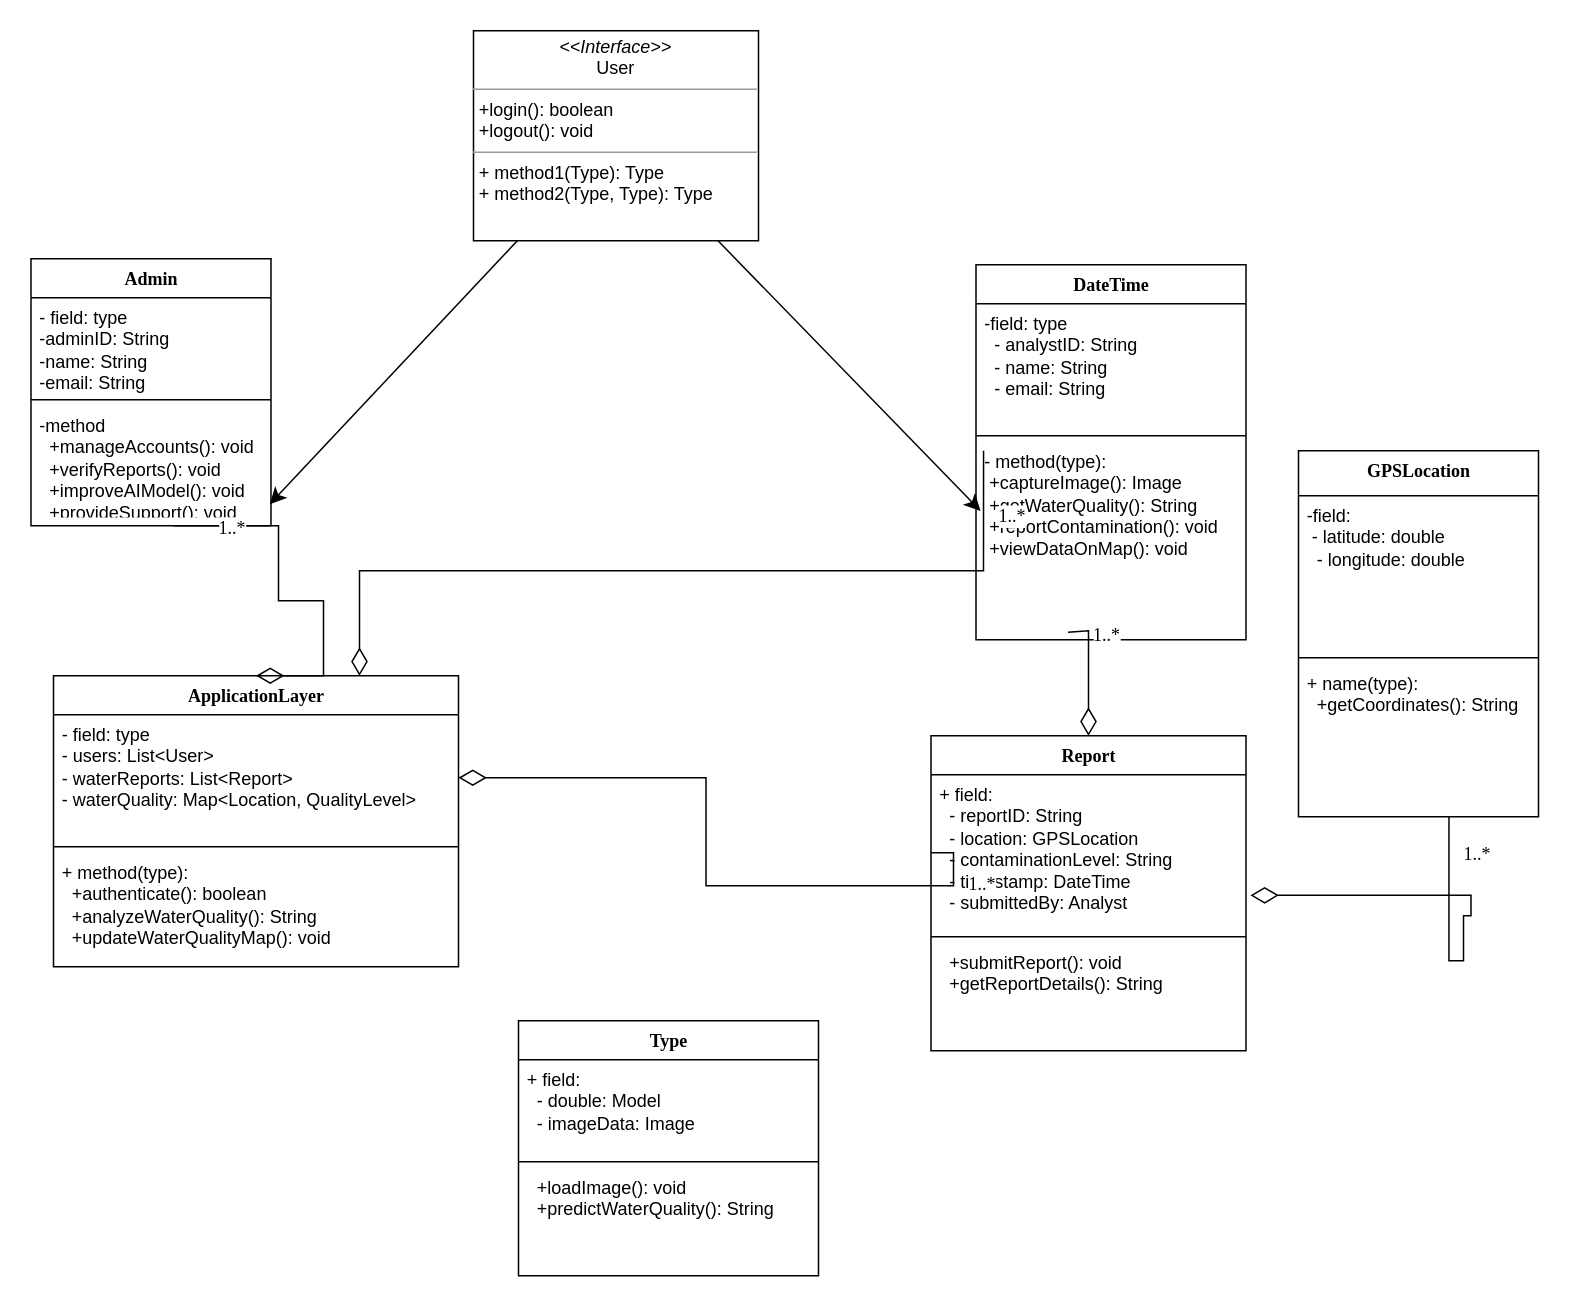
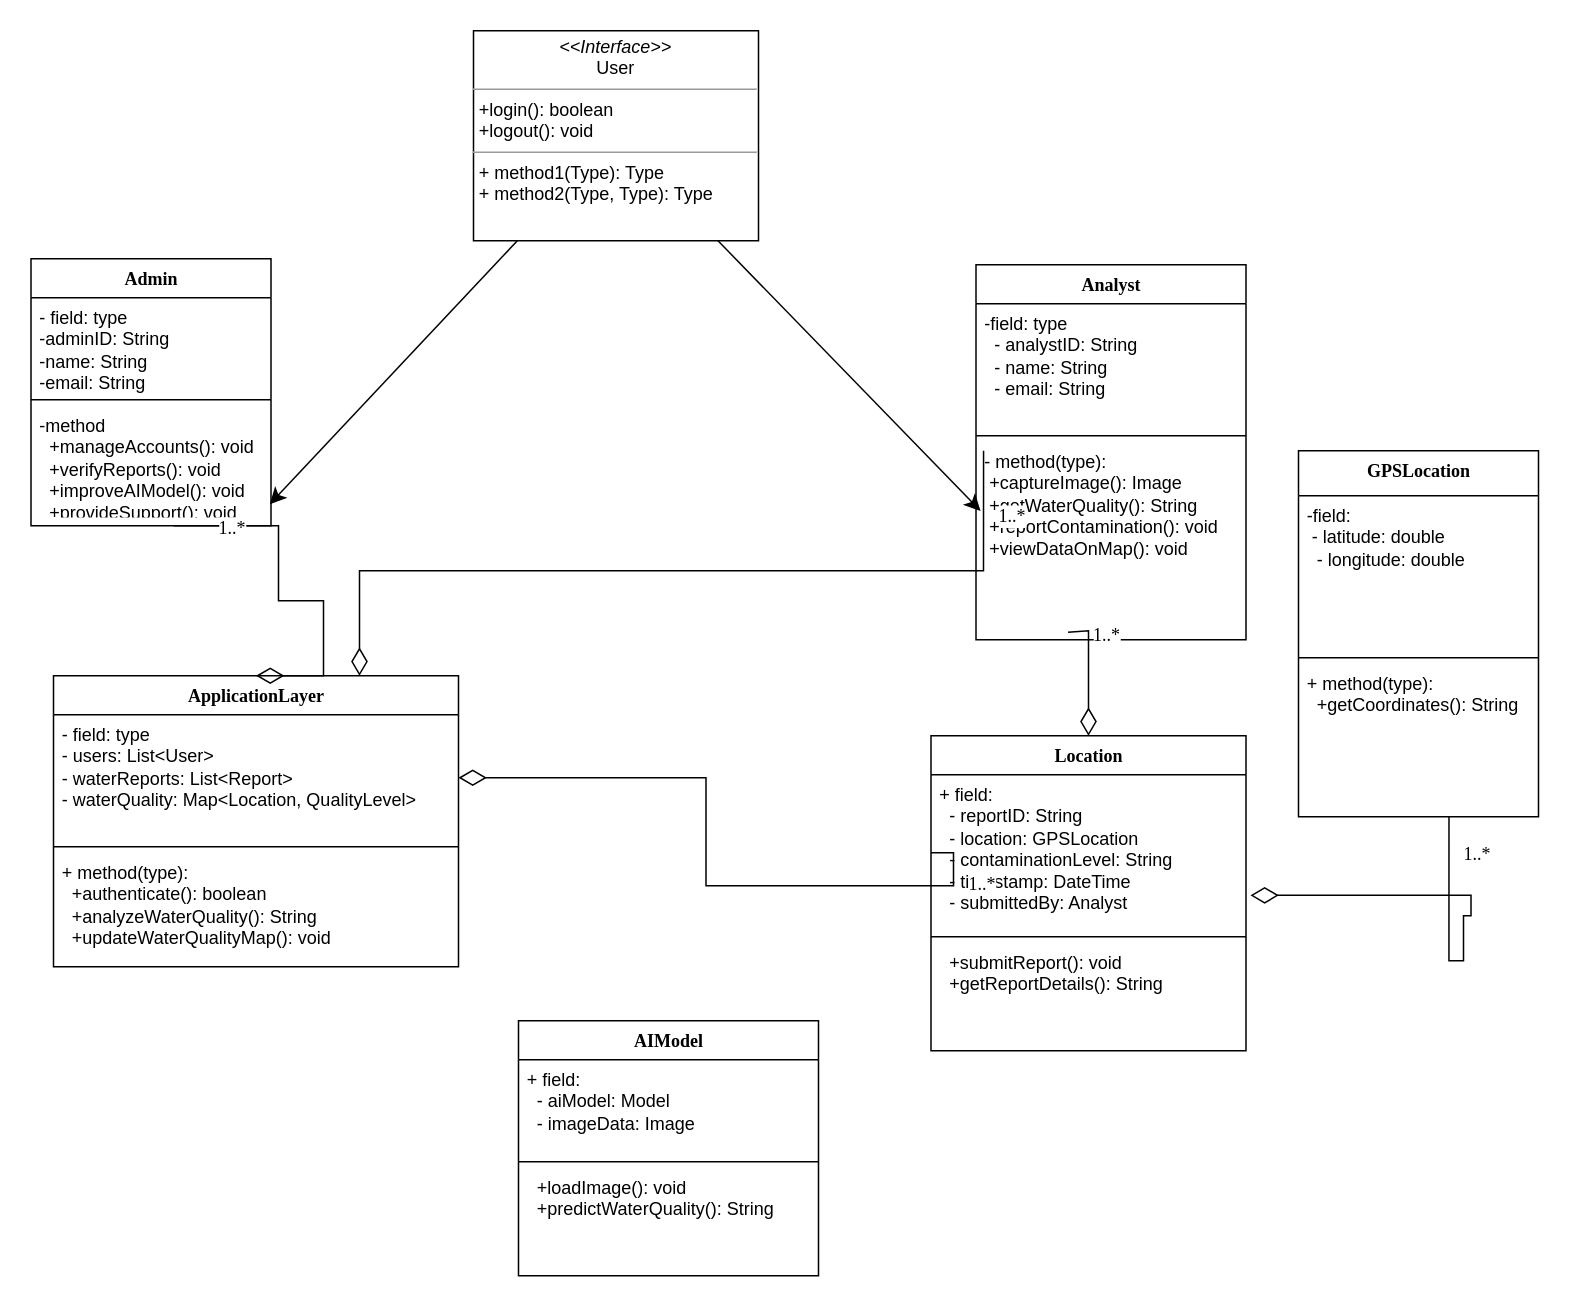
- <mxCell id="10" value="DateTime" style="swimlane;html=1;fontStyle=1;align=center;verticalAlign=top;childLayout=stackLayout;horizontal=1;startSize=26;horizontalStack=0;resizeParent=1;resizeLast=0;collapsible=1;marginBottom=0;swimlaneFillColor=#ffffff;rounded=0;shadow=0;comic=0;labelBackgroundColor=none;strokeWidth=1;fillColor=none;fontFamily=Verdana;fontSize=12" parent="1" vertex="1"><mxGeometry x="650" y="176" width="180" height="250" as="geometry" /></mxCell>
+ <mxCell id="10" value="Analyst" style="swimlane;html=1;fontStyle=1;align=center;verticalAlign=top;childLayout=stackLayout;horizontal=1;startSize=26;horizontalStack=0;resizeParent=1;resizeLast=0;collapsible=1;marginBottom=0;swimlaneFillColor=#ffffff;rounded=0;shadow=0;comic=0;labelBackgroundColor=none;strokeWidth=1;fillColor=none;fontFamily=Verdana;fontSize=12" parent="1" vertex="1"><mxGeometry x="650" y="176" width="180" height="250" as="geometry" /></mxCell>
- <mxCell id="23" value="+ name(type):&lt;div&gt;&amp;nbsp; +getCoordinates(): String&amp;nbsp;&lt;/div&gt;" style="text;html=1;strokeColor=none;fillColor=none;align=left;verticalAlign=top;spacingLeft=4;spacingRight=4;whiteSpace=wrap;overflow=hidden;rotatable=0;points=[[0,0.5],[1,0.5]];portConstraint=eastwest;" parent="20" vertex="1"><mxGeometry y="142" width="160" height="102" as="geometry" /></mxCell>
+ <mxCell id="23" value="+ method(type):&lt;div&gt;&amp;nbsp; +getCoordinates(): String&amp;nbsp;&lt;/div&gt;" style="text;html=1;strokeColor=none;fillColor=none;align=left;verticalAlign=top;spacingLeft=4;spacingRight=4;whiteSpace=wrap;overflow=hidden;rotatable=0;points=[[0,0.5],[1,0.5]];portConstraint=eastwest;" parent="20" vertex="1"><mxGeometry y="142" width="160" height="102" as="geometry" /></mxCell>
- <mxCell id="16" value="Report" style="swimlane;html=1;fontStyle=1;align=center;verticalAlign=top;childLayout=stackLayout;horizontal=1;startSize=26;horizontalStack=0;resizeParent=1;resizeLast=0;collapsible=1;marginBottom=0;swimlaneFillColor=#ffffff;rounded=0;shadow=0;comic=0;labelBackgroundColor=none;strokeWidth=1;fillColor=none;fontFamily=Verdana;fontSize=12" parent="1" vertex="1"><mxGeometry x="620" y="490" width="210" height="210" as="geometry" /></mxCell>
+ <mxCell id="16" value="Location" style="swimlane;html=1;fontStyle=1;align=center;verticalAlign=top;childLayout=stackLayout;horizontal=1;startSize=26;horizontalStack=0;resizeParent=1;resizeLast=0;collapsible=1;marginBottom=0;swimlaneFillColor=#ffffff;rounded=0;shadow=0;comic=0;labelBackgroundColor=none;strokeWidth=1;fillColor=none;fontFamily=Verdana;fontSize=12" parent="1" vertex="1"><mxGeometry x="620" y="490" width="210" height="210" as="geometry" /></mxCell>
- <mxCell id="24" value="Type" style="swimlane;html=1;fontStyle=1;align=center;verticalAlign=top;childLayout=stackLayout;horizontal=1;startSize=26;horizontalStack=0;resizeParent=1;resizeLast=0;collapsible=1;marginBottom=0;swimlaneFillColor=#ffffff;rounded=0;shadow=0;comic=0;labelBackgroundColor=none;strokeWidth=1;fillColor=none;fontFamily=Verdana;fontSize=12" parent="1" vertex="1"><mxGeometry x="345" y="680" width="200" height="170" as="geometry" /></mxCell>
+ <mxCell id="24" value="AIModel" style="swimlane;html=1;fontStyle=1;align=center;verticalAlign=top;childLayout=stackLayout;horizontal=1;startSize=26;horizontalStack=0;resizeParent=1;resizeLast=0;collapsible=1;marginBottom=0;swimlaneFillColor=#ffffff;rounded=0;shadow=0;comic=0;labelBackgroundColor=none;strokeWidth=1;fillColor=none;fontFamily=Verdana;fontSize=12" parent="1" vertex="1"><mxGeometry x="345" y="680" width="200" height="170" as="geometry" /></mxCell>
- <mxCell id="25" value="+ field:&amp;nbsp;&lt;div&gt;&lt;div&gt;&amp;nbsp; - double: Model&amp;nbsp;&amp;nbsp;&lt;/div&gt;&lt;div&gt;&amp;nbsp; - imageData: Image&amp;nbsp;&lt;/div&gt;&lt;/div&gt;" style="text;html=1;strokeColor=none;fillColor=none;align=left;verticalAlign=top;spacingLeft=4;spacingRight=4;whiteSpace=wrap;overflow=hidden;rotatable=0;points=[[0,0.5],[1,0.5]];portConstraint=eastwest;" parent="24" vertex="1"><mxGeometry y="26" width="200" height="64" as="geometry" /></mxCell>
+ <mxCell id="25" value="+ field:&amp;nbsp;&lt;div&gt;&lt;div&gt;&amp;nbsp; - aiModel: Model&amp;nbsp;&amp;nbsp;&lt;/div&gt;&lt;div&gt;&amp;nbsp; - imageData: Image&amp;nbsp;&lt;/div&gt;&lt;/div&gt;" style="text;html=1;strokeColor=none;fillColor=none;align=left;verticalAlign=top;spacingLeft=4;spacingRight=4;whiteSpace=wrap;overflow=hidden;rotatable=0;points=[[0,0.5],[1,0.5]];portConstraint=eastwest;" parent="24" vertex="1"><mxGeometry y="26" width="200" height="64" as="geometry" /></mxCell>
